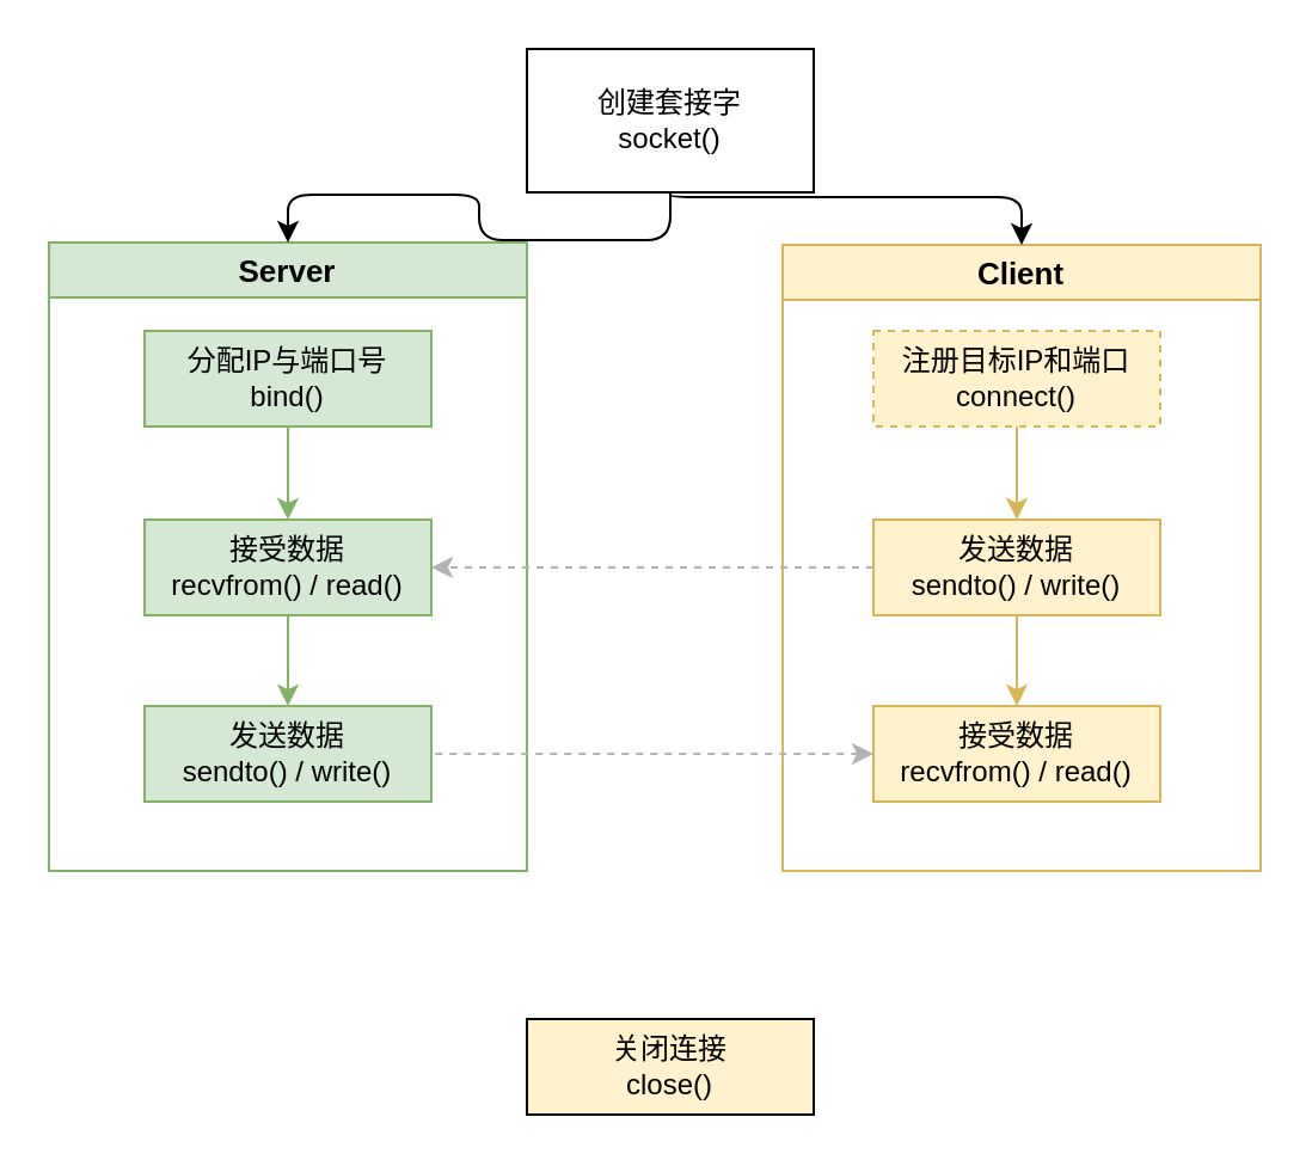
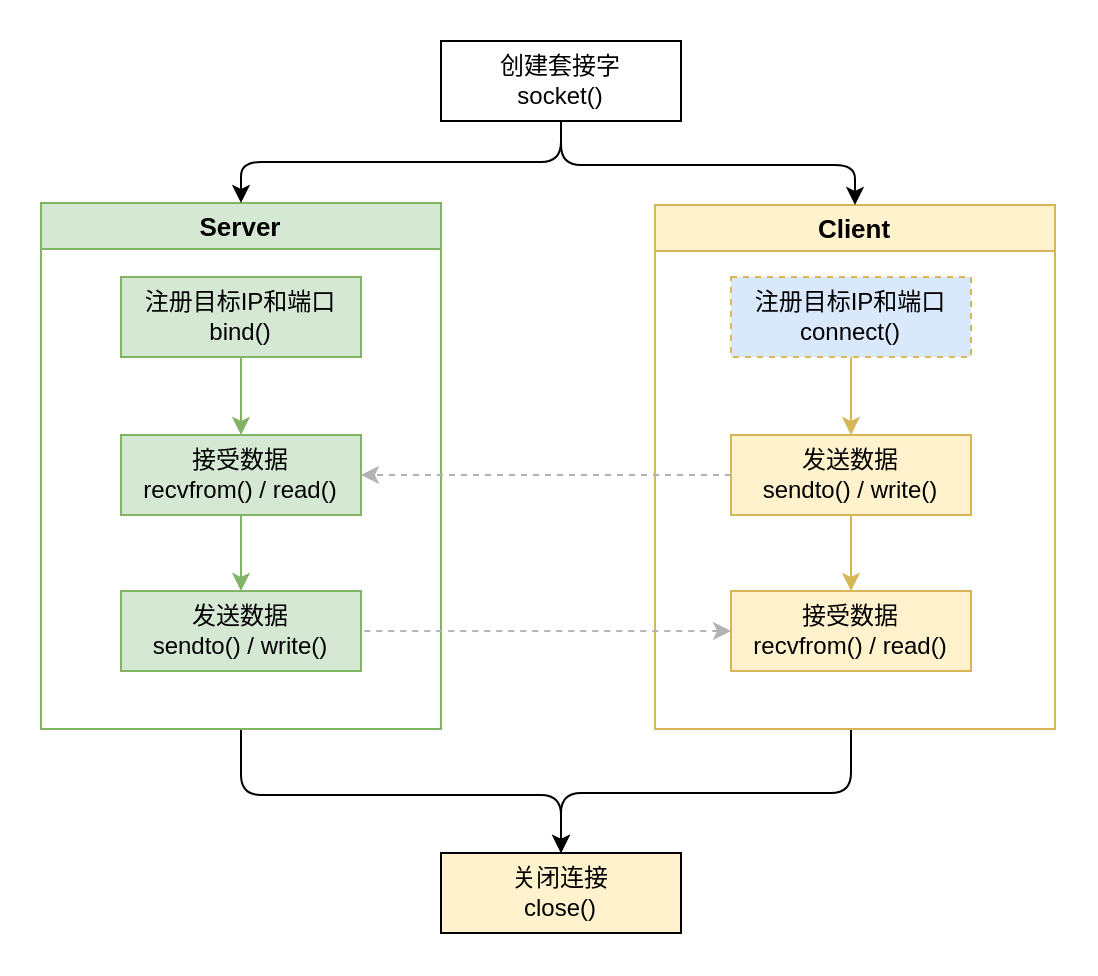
- <mxCell id="18" value="创建套接字&lt;br&gt;socket()" style="whiteSpace=wrap;html=1;" parent="1" vertex="1"><mxGeometry x="220" y="20" width="120" height="60" as="geometry" /></mxCell>
+ <mxCell id="18" value="创建套接字&lt;br&gt;socket()" style="whiteSpace=wrap;html=1;" parent="1" vertex="1"><mxGeometry x="220" y="20" width="120" height="40" as="geometry" /></mxCell>
- <mxCell id="12" value="分配IP与端口号&lt;br&gt;bind()" style="rounded=0;whiteSpace=wrap;html=1;fillColor=#d5e8d4;strokeColor=#82b366;" parent="1" vertex="1"><mxGeometry x="60" y="138" width="120" height="40" as="geometry" /></mxCell>
+ <mxCell id="12" value="注册目标IP和端口&lt;br&gt;bind()" style="rounded=0;whiteSpace=wrap;html=1;fillColor=#d5e8d4;strokeColor=#82b366;" parent="1" vertex="1"><mxGeometry x="60" y="138" width="120" height="40" as="geometry" /></mxCell>
- <mxCell id="8" value="注册目标IP和端口&lt;br&gt;connect()" style="rounded=0;whiteSpace=wrap;html=1;fillColor=#fff2cc;strokeColor=#d6b656;dashed=1;" vertex="1" parent="3"><mxGeometry x="38" y="36" width="120" height="40" as="geometry" /></mxCell>
+ <mxCell id="8" value="注册目标IP和端口&lt;br&gt;connect()" style="rounded=0;whiteSpace=wrap;html=1;fillColor=#dae8fc;strokeColor=#d6b656;dashed=1;" vertex="1" parent="3"><mxGeometry x="38" y="36" width="120" height="40" as="geometry" /></mxCell>
+ <mxCell id="2" style="edgeStyle=orthogonalEdgeStyle;orthogonalLoop=1;jettySize=auto;html=1;entryX=0.5;entryY=0;entryDx=0;entryDy=0;rounded=1;" parent="1" source="3" target="19" edge="1"><mxGeometry relative="1" as="geometry"><Array as="points"><mxPoint x="425" y="396" /><mxPoint x="280" y="396" /></Array></mxGeometry></mxCell>
+ <mxCell id="9" style="edgeStyle=orthogonalEdgeStyle;orthogonalLoop=1;jettySize=auto;html=1;entryX=0.5;entryY=0;entryDx=0;entryDy=0;exitX=0.5;exitY=1;exitDx=0;exitDy=0;rounded=1;" parent="1" source="10" target="19" edge="1"><mxGeometry relative="1" as="geometry"><Array as="points"><mxPoint x="120" y="397" /><mxPoint x="280" y="397" /></Array></mxGeometry></mxCell>
